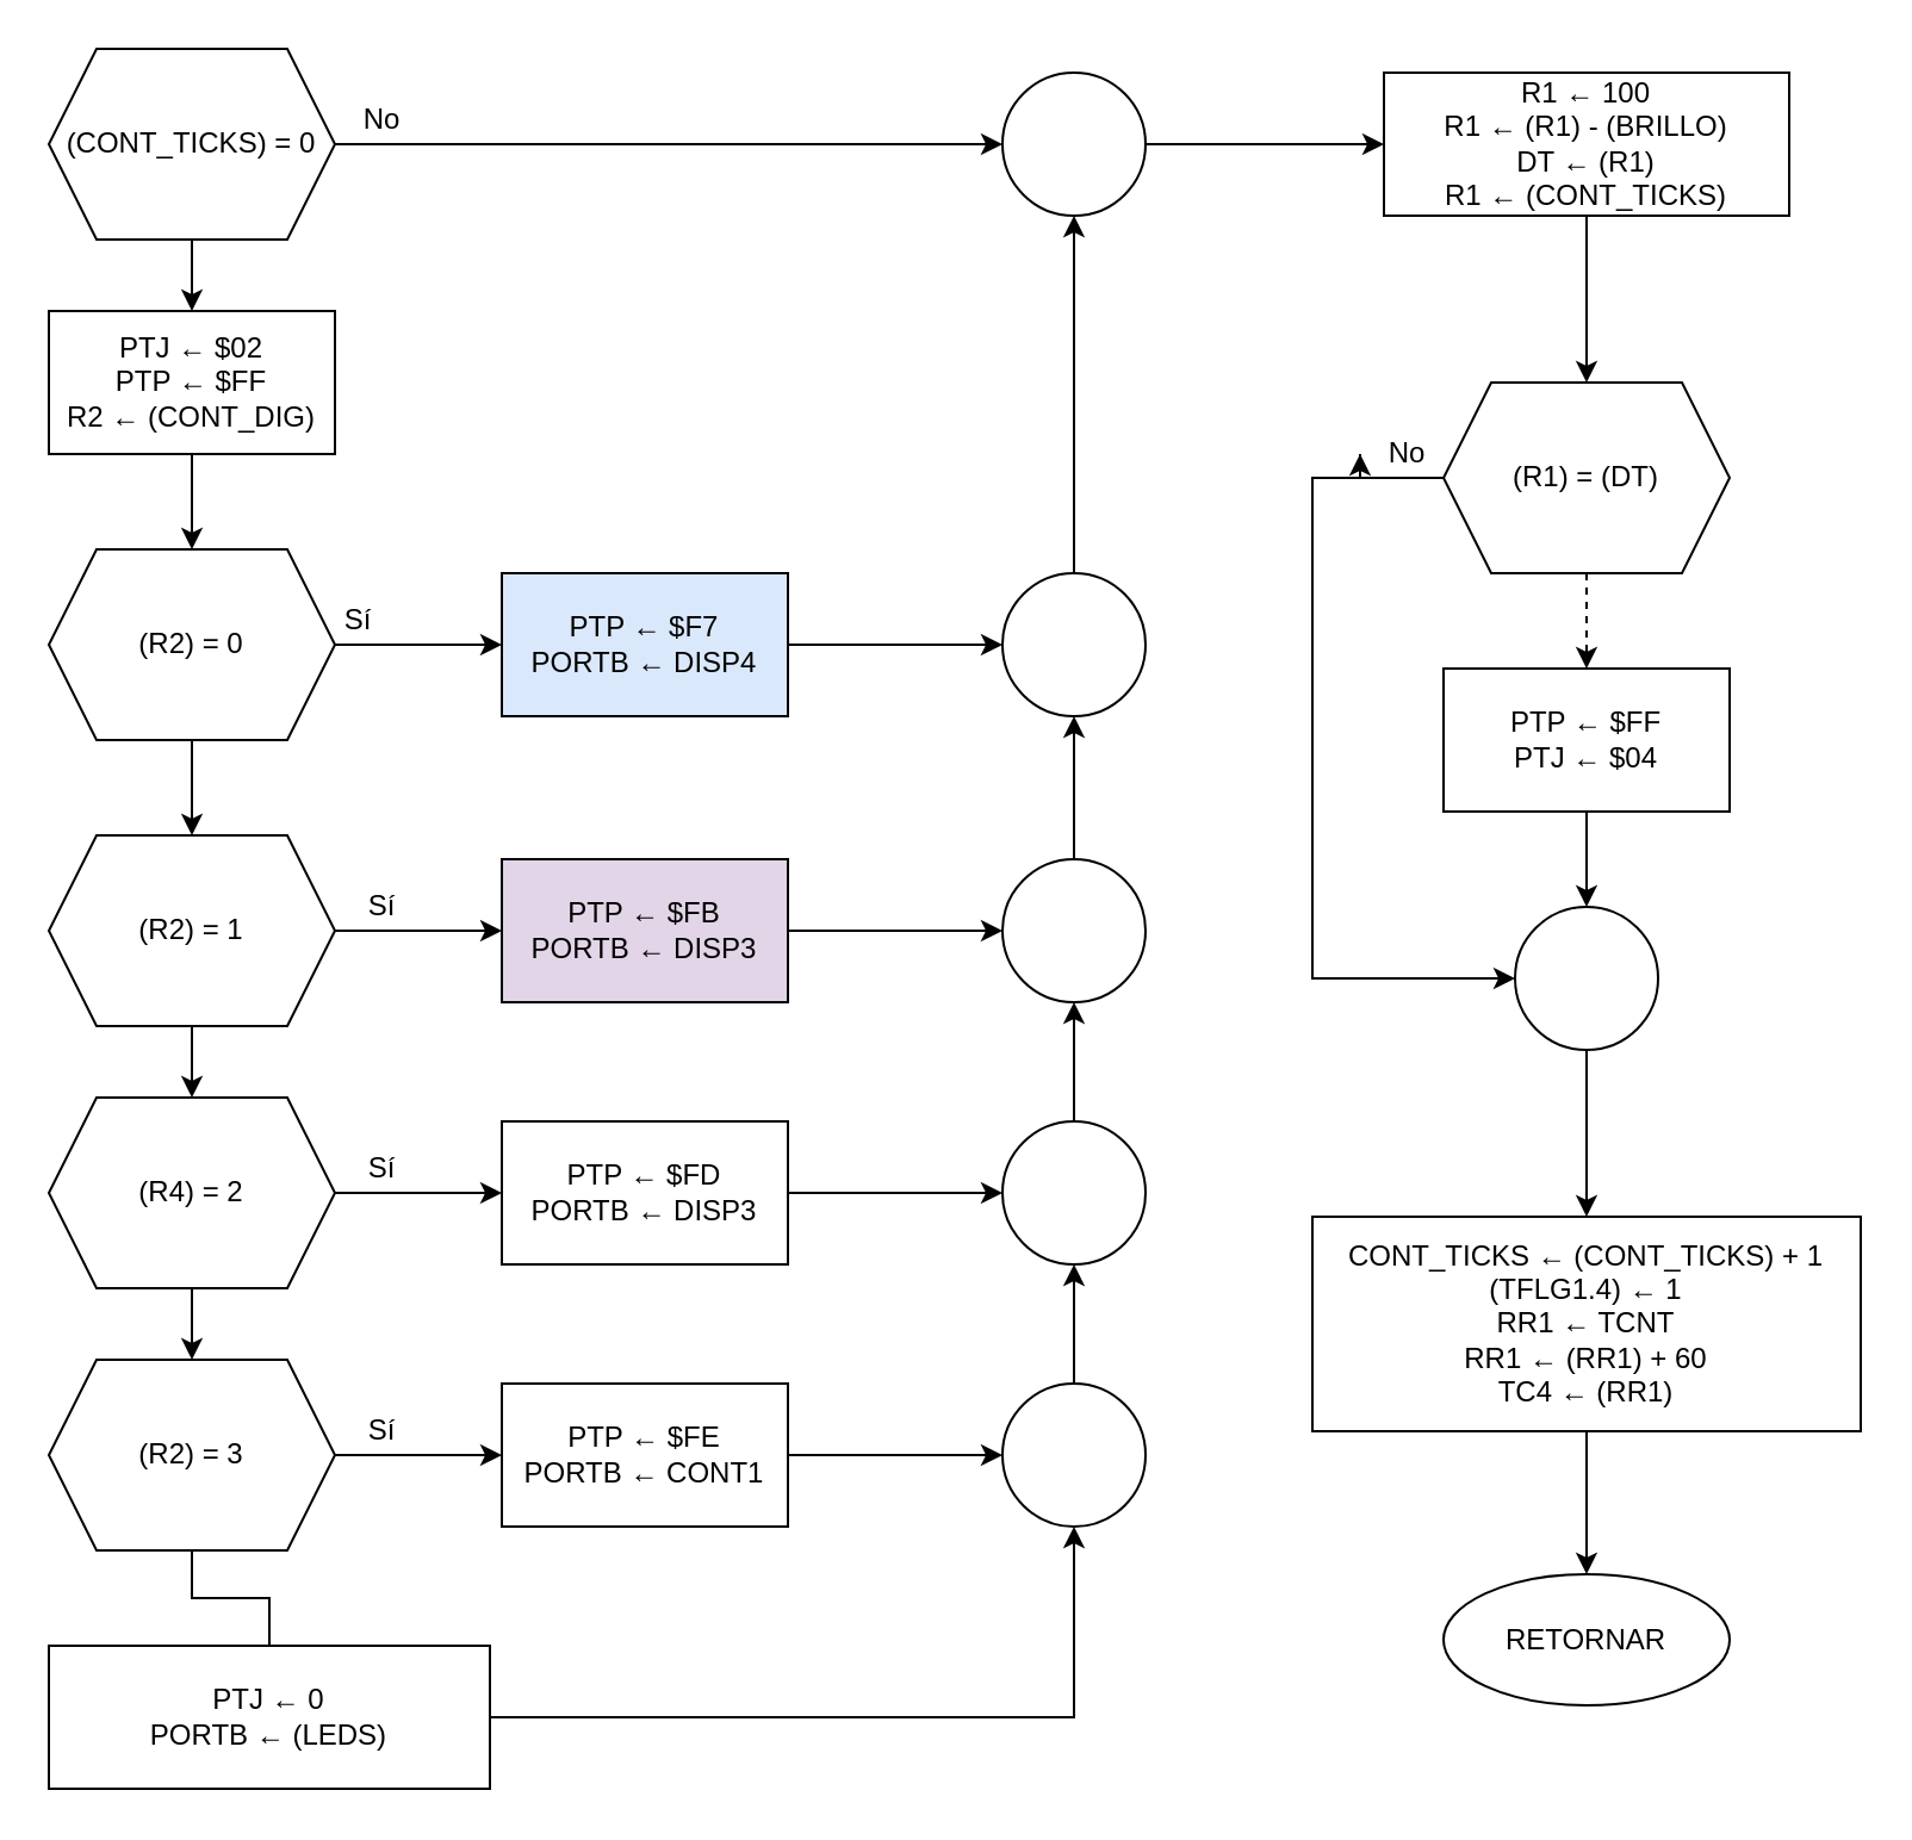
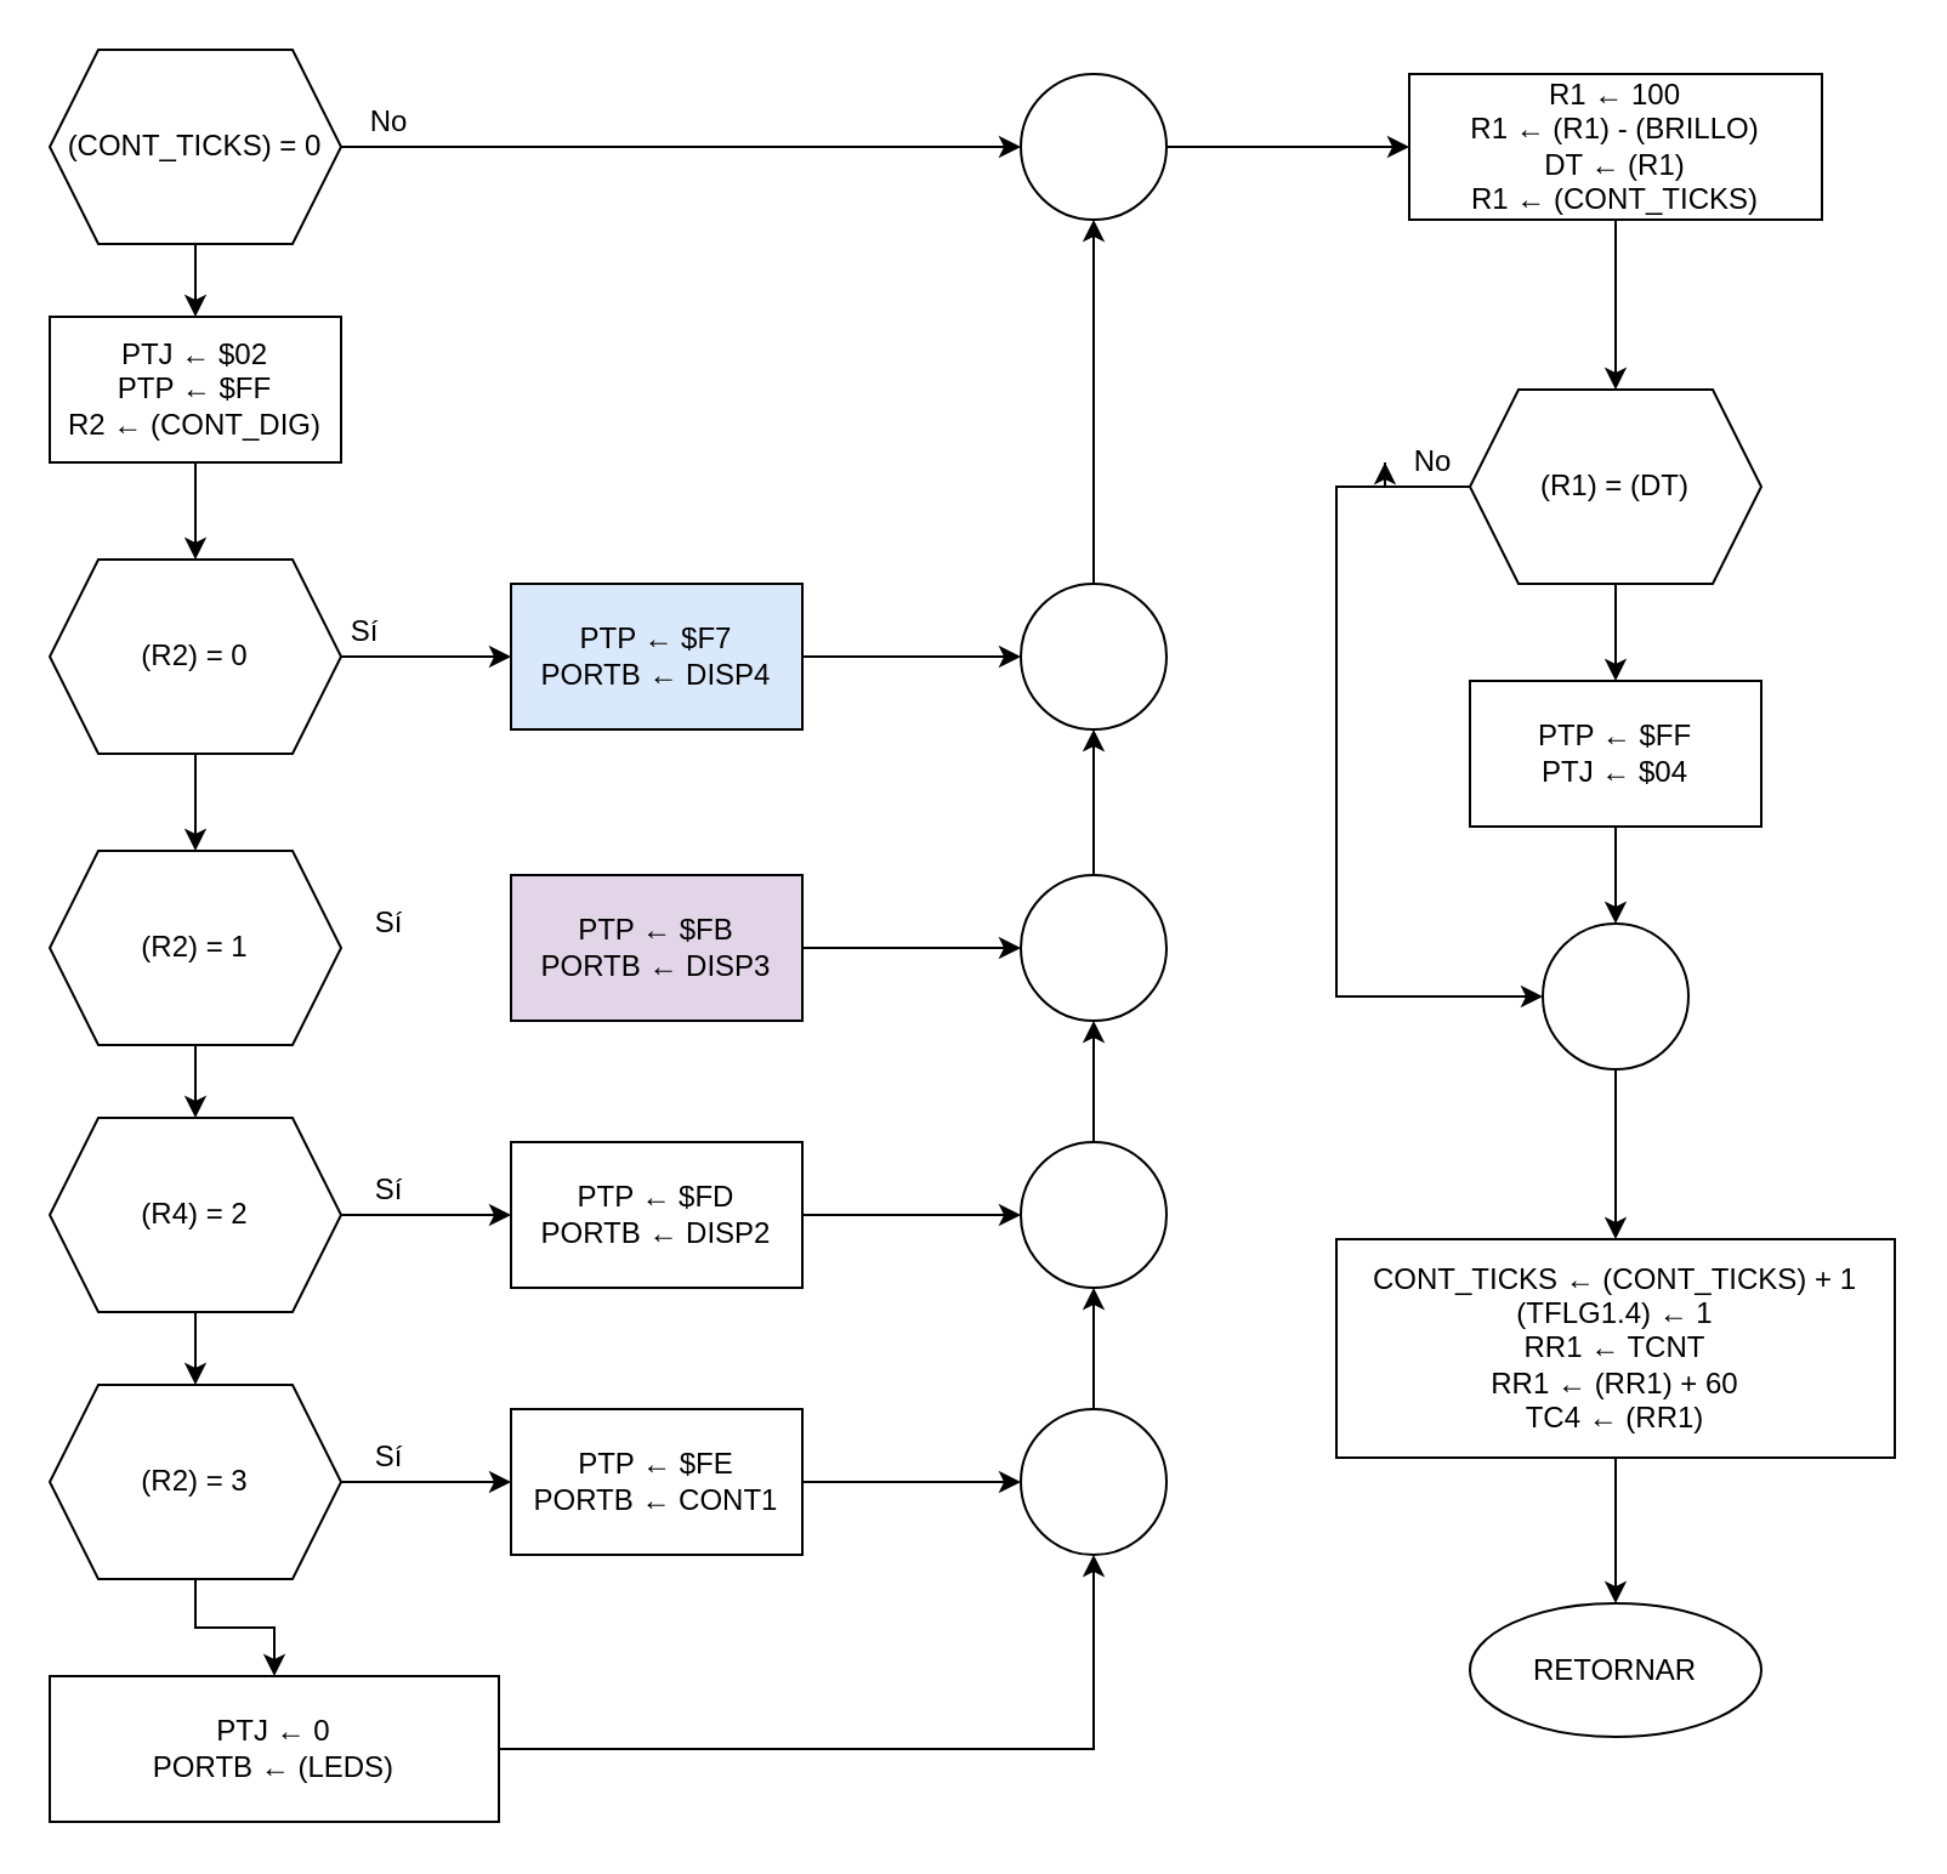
- <mxCell id="43" value="" style="edgeStyle=orthogonalEdgeStyle;rounded=0;orthogonalLoop=1;jettySize=auto;html=1;dashed=1;" edge="1" parent="1" source="45" target="47"><mxGeometry relative="1" as="geometry" /></mxCell>
+ <mxCell id="43" value="" style="edgeStyle=orthogonalEdgeStyle;rounded=0;orthogonalLoop=1;jettySize=auto;html=1;" edge="1" parent="1" source="45" target="47"><mxGeometry relative="1" as="geometry" /></mxCell>
- <mxCell id="17" value="" style="edgeStyle=orthogonalEdgeStyle;rounded=0;orthogonalLoop=1;jettySize=auto;html=1;" edge="1" parent="1" source="18" target="30"><mxGeometry relative="1" as="geometry" /></mxCell>
- <mxCell id="28" value="&lt;div&gt;PTP ← $FD&lt;/div&gt;&lt;div&gt;PORTB ← DISP3&lt;br&gt;&lt;/div&gt;" style="whiteSpace=wrap;html=1;" vertex="1" parent="1"><mxGeometry x="210" y="470" width="120" height="60" as="geometry" /></mxCell>
+ <mxCell id="28" value="&lt;div&gt;PTP ← $FD&lt;/div&gt;&lt;div&gt;PORTB ← DISP2&lt;br&gt;&lt;/div&gt;" style="whiteSpace=wrap;html=1;" vertex="1" parent="1"><mxGeometry x="210" y="470" width="120" height="60" as="geometry" /></mxCell>
- <mxCell id="23" value="" style="edgeStyle=orthogonalEdgeStyle;rounded=0;orthogonalLoop=1;jettySize=auto;html=1;endArrow=none;" edge="1" parent="1" source="24" target="40"><mxGeometry relative="1" as="geometry" /></mxCell>
+ <mxCell id="23" value="" style="edgeStyle=orthogonalEdgeStyle;rounded=0;orthogonalLoop=1;jettySize=auto;html=1;" edge="1" parent="1" source="24" target="40"><mxGeometry relative="1" as="geometry" /></mxCell>
